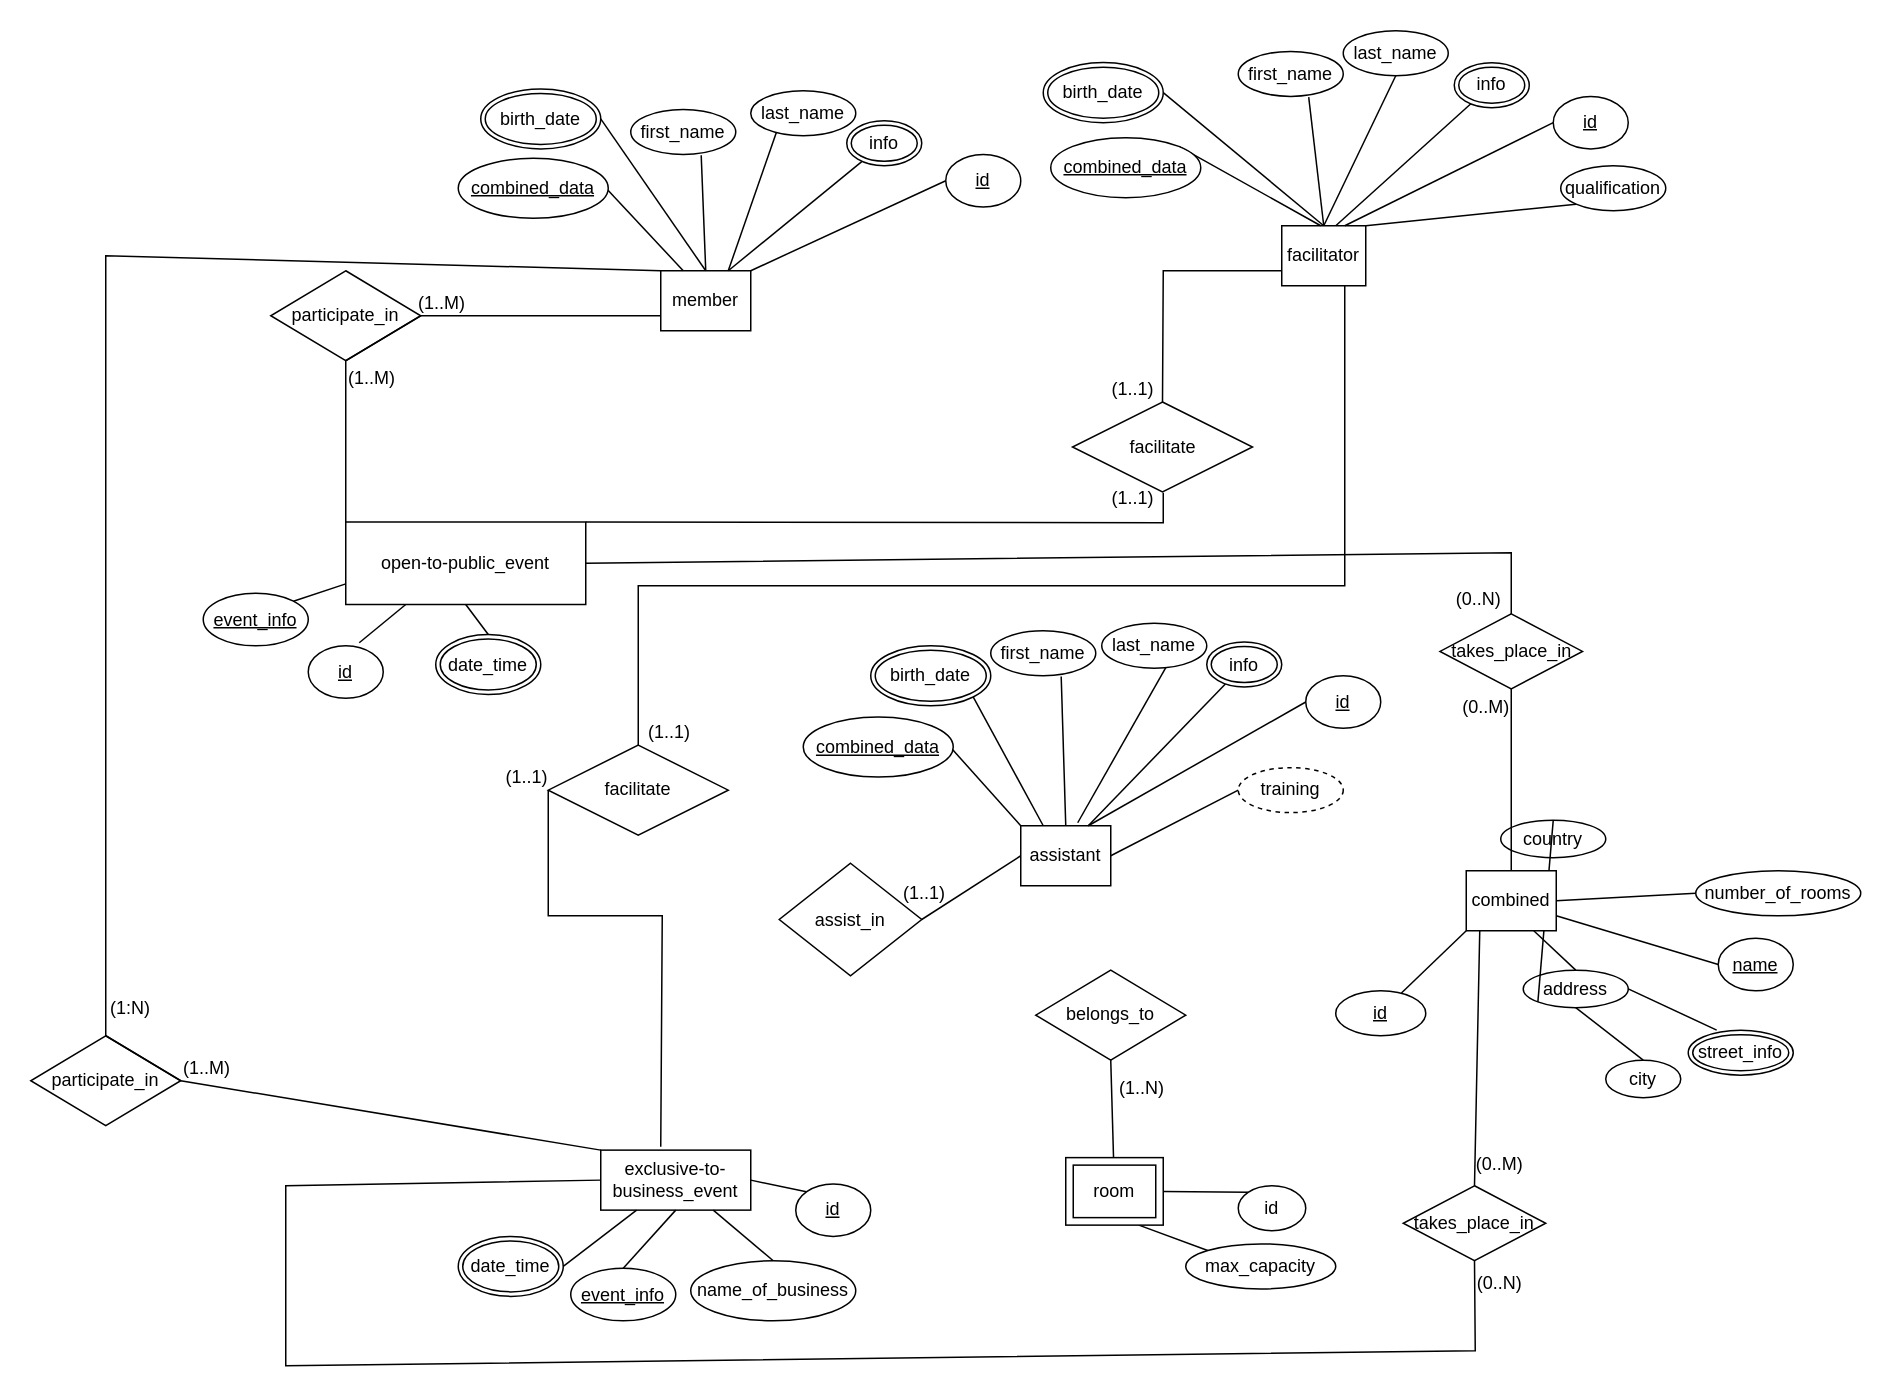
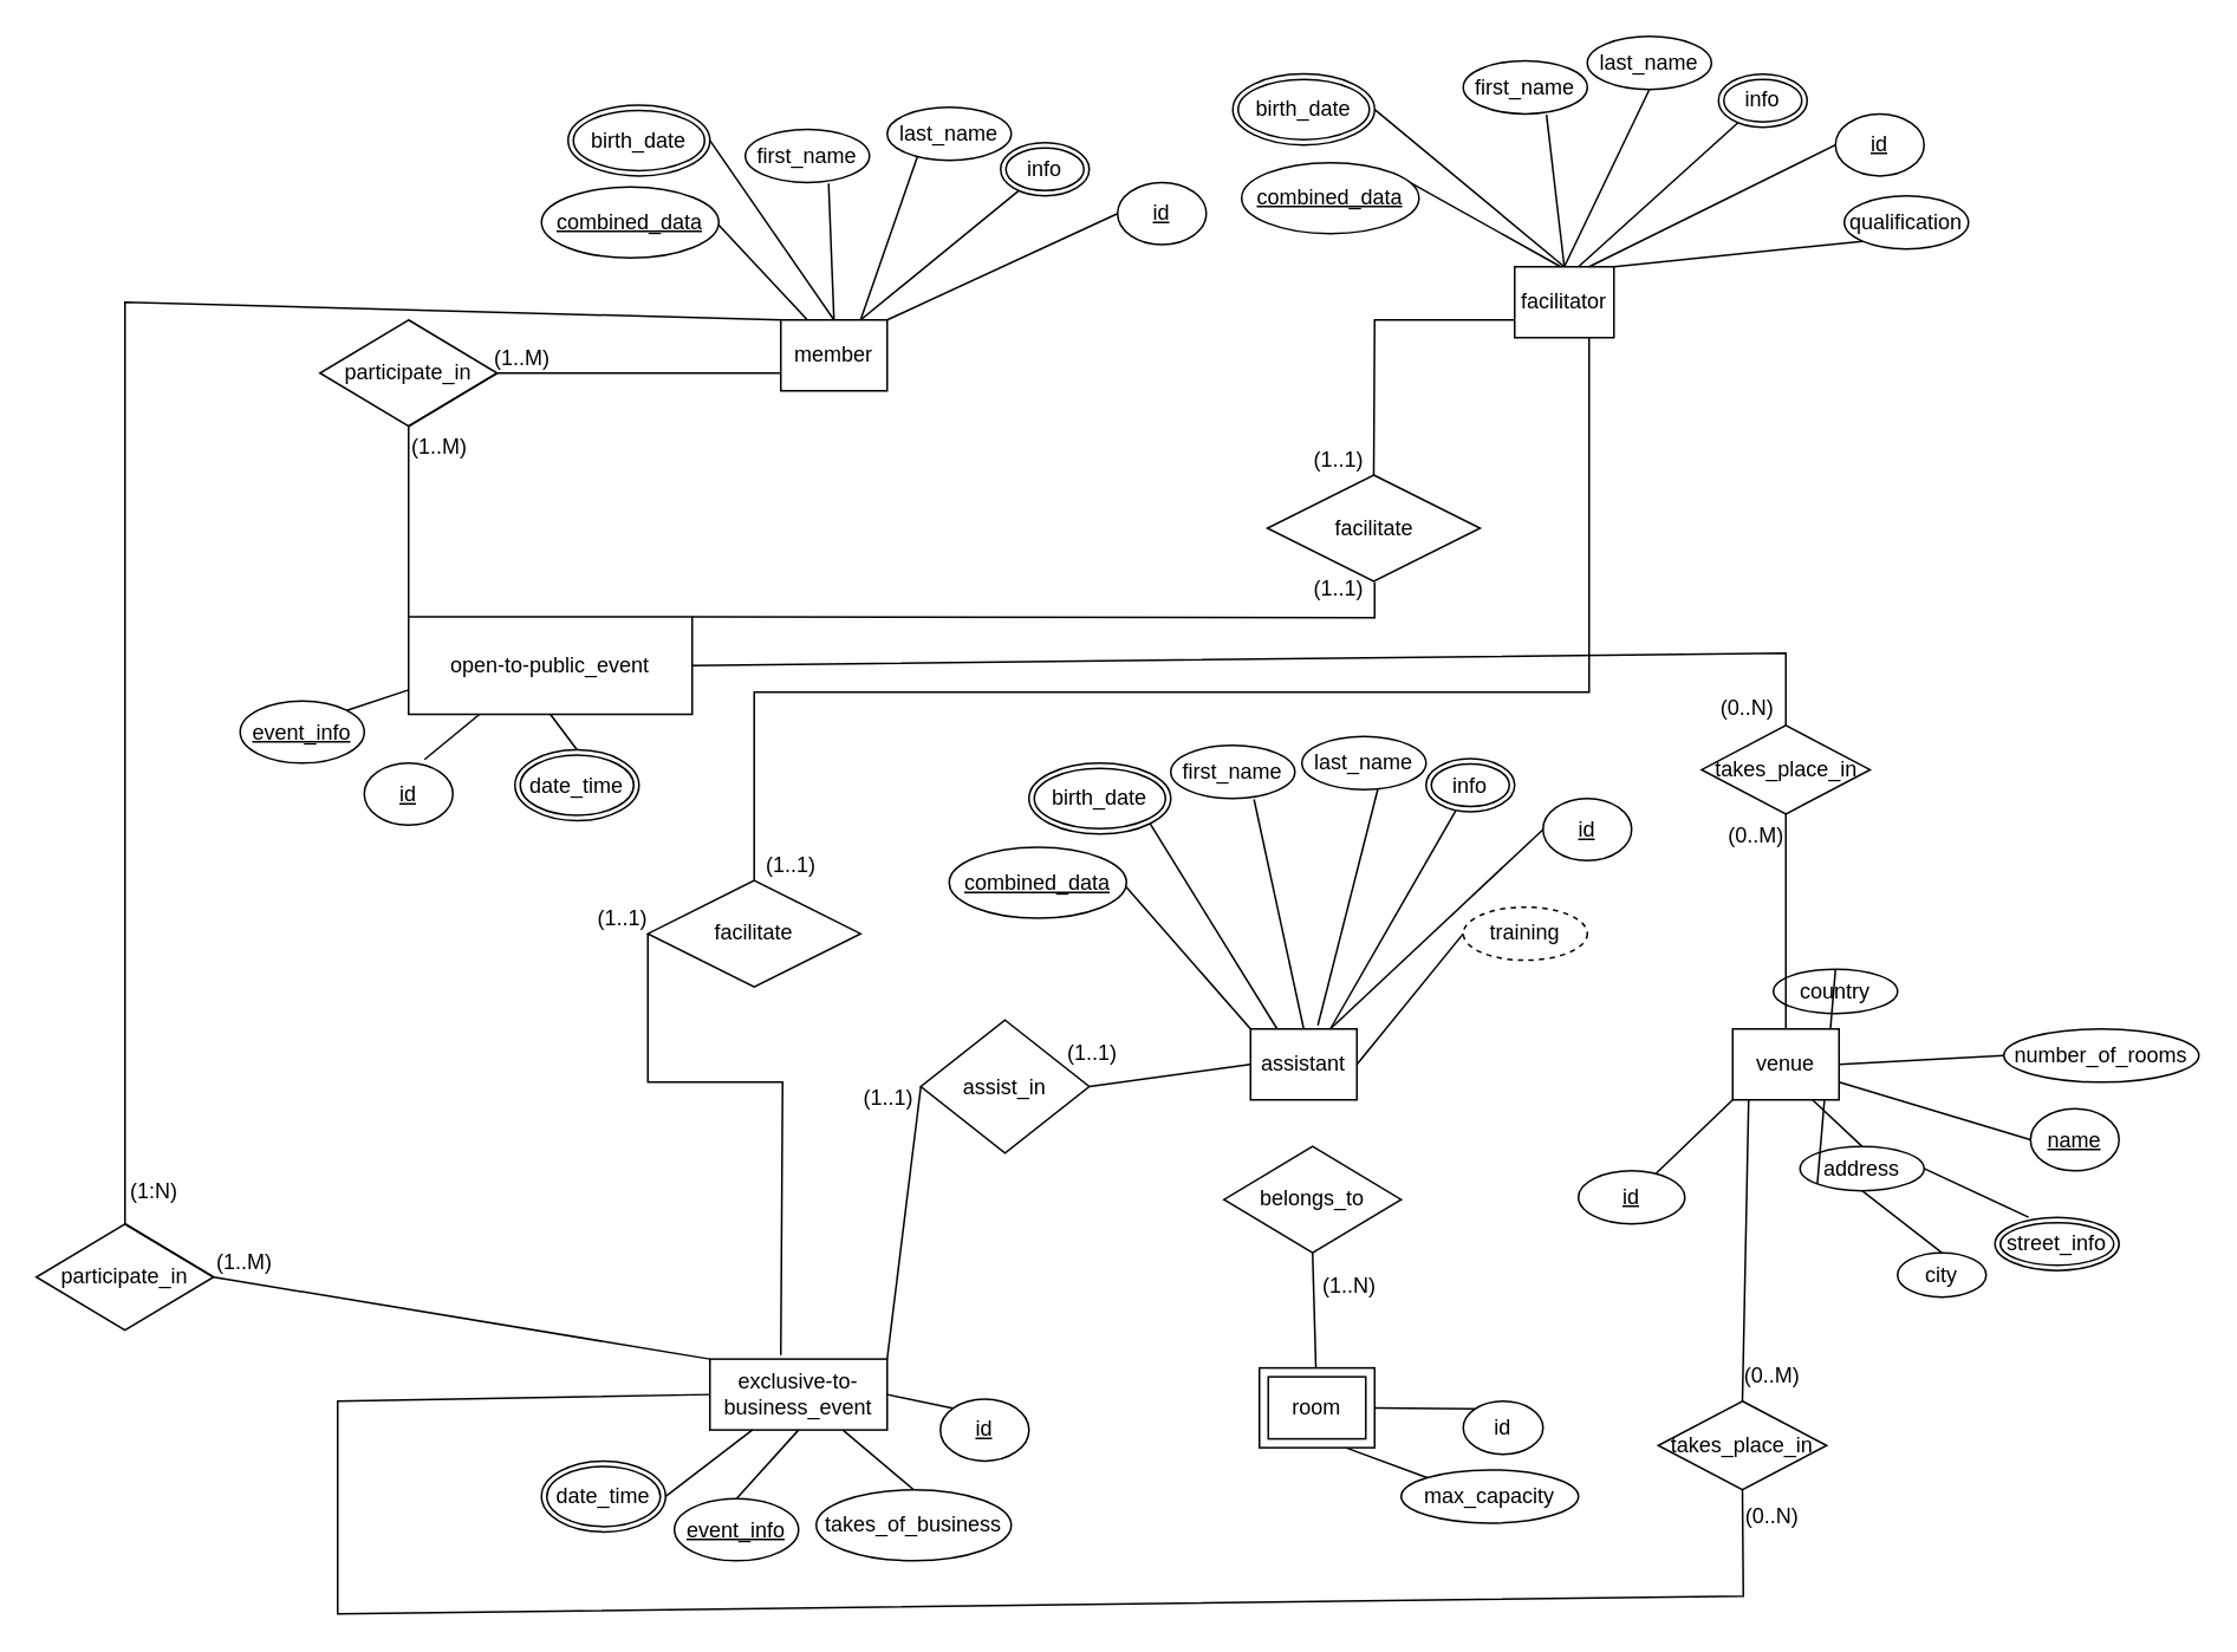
- <mxCell id="2" value="assistant" style="rounded=0;whiteSpace=wrap;html=1;" parent="1" vertex="1"><mxGeometry x="680" y="550" width="60" height="40" as="geometry" /></mxCell>
+ <mxCell id="2" value="assistant" style="rounded=0;whiteSpace=wrap;html=1;" parent="1" vertex="1"><mxGeometry x="705" y="580" width="60" height="40" as="geometry" /></mxCell>
- <mxCell id="106" value="combined" style="rounded=0;whiteSpace=wrap;html=1;" parent="1" vertex="1"><mxGeometry x="977" y="580" width="60" height="40" as="geometry" /></mxCell>
+ <mxCell id="106" value="venue" style="rounded=0;whiteSpace=wrap;html=1;" parent="1" vertex="1"><mxGeometry x="977" y="580" width="60" height="40" as="geometry" /></mxCell>
+ <mxCell id="58" value="" style="endArrow=none;html=1;rounded=0;entryX=0;entryY=0.5;entryDx=0;entryDy=0;exitX=1;exitY=0;exitDx=0;exitDy=0;" parent="1" source="35" target="34" edge="1"><mxGeometry relative="1" as="geometry"><mxPoint x="500" y="760" as="sourcePoint" /><mxPoint x="564" y="635" as="targetPoint" /></mxGeometry></mxCell>
+ <mxCell id="59" value="(1..1)" style="resizable=0;html=1;align=right;verticalAlign=bottom;" parent="58" connectable="0" vertex="1"><mxGeometry x="1" relative="1" as="geometry"><mxPoint x="-3.96" y="14.64" as="offset" /></mxGeometry></mxCell>
- <mxCell id="37" value="name_of_business" style="ellipse;whiteSpace=wrap;html=1;align=center;" parent="1" vertex="1"><mxGeometry x="460" y="840" width="110" height="40" as="geometry" /></mxCell>
+ <mxCell id="37" value="takes_of_business" style="ellipse;whiteSpace=wrap;html=1;align=center;" parent="1" vertex="1"><mxGeometry x="460" y="840" width="110" height="40" as="geometry" /></mxCell>
